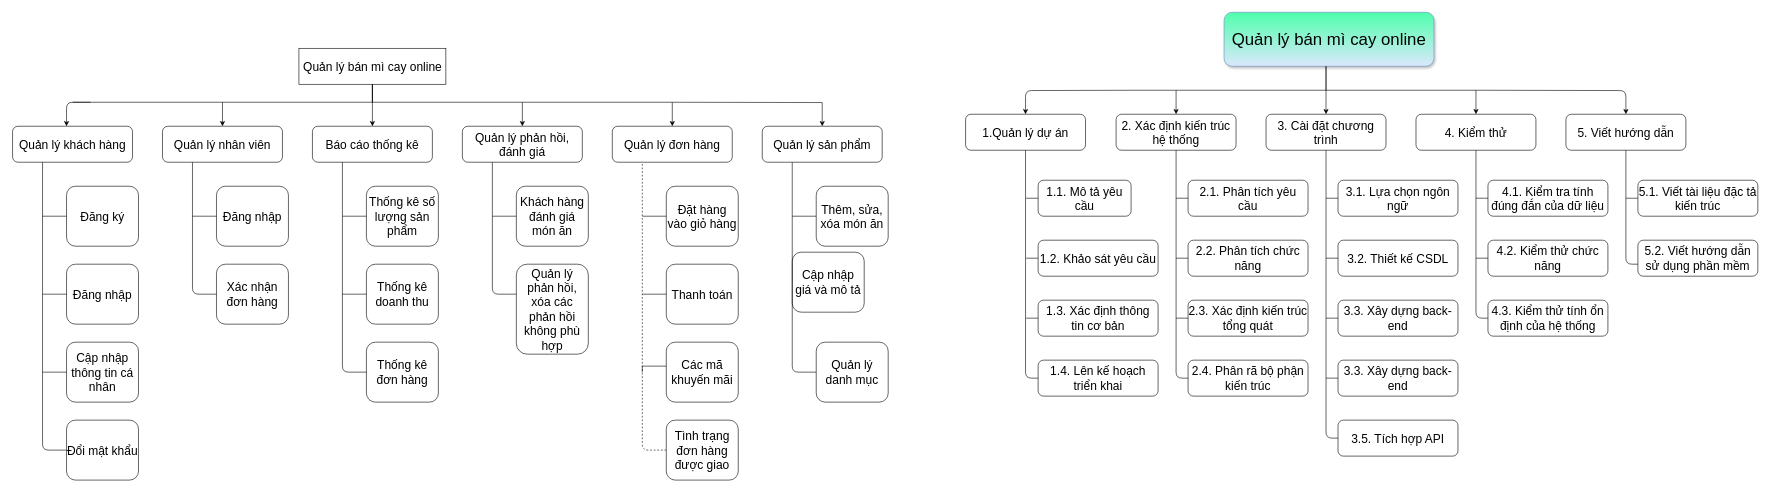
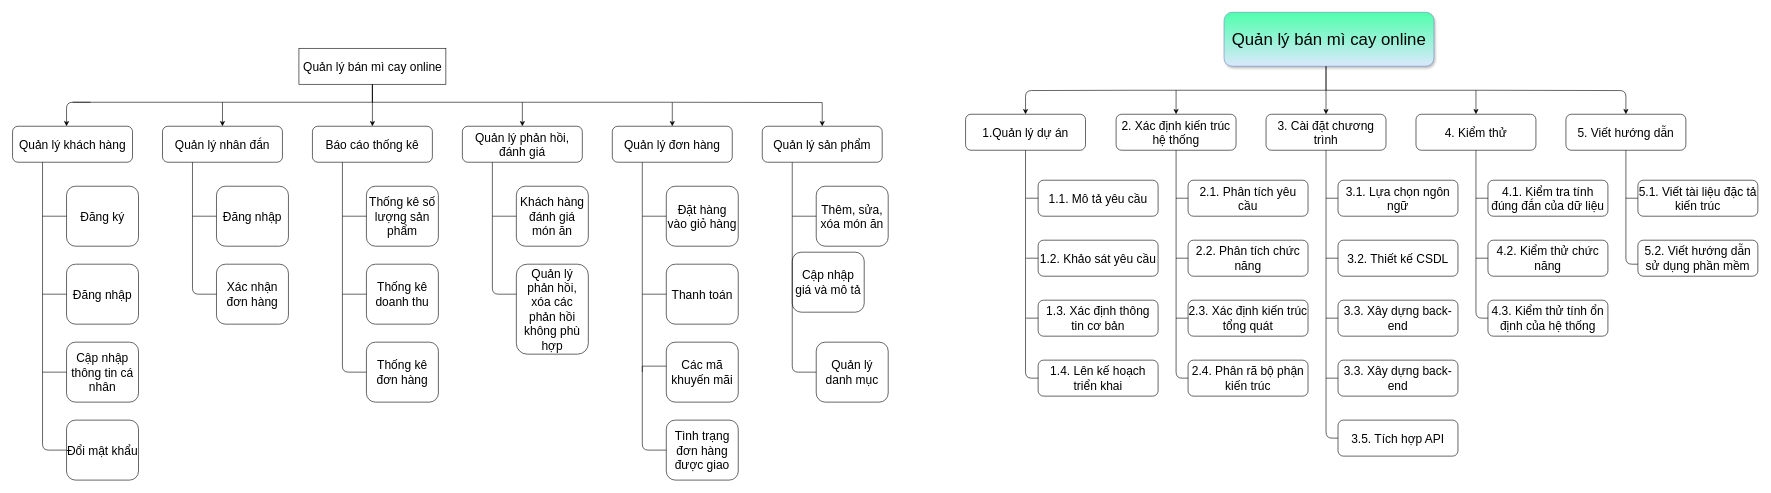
- <mxCell id="4" value="&lt;span style=&quot;font-size: 20px;&quot;&gt;Quản lý nhân viên&lt;/span&gt;" style="rounded=1;whiteSpace=wrap;html=1;" parent="1" vertex="1"><mxGeometry x="270" y="210" width="200" height="60" as="geometry" /></mxCell>
+ <mxCell id="4" value="&lt;span style=&quot;font-size: 20px;&quot;&gt;Quản lý nhân đắn&lt;/span&gt;" style="rounded=1;whiteSpace=wrap;html=1;" parent="1" vertex="1"><mxGeometry x="270" y="210" width="200" height="60" as="geometry" /></mxCell>
- <mxCell id="53" value="&lt;span style=&quot;font-size: 20px;&quot;&gt;1.1. Mô tả yêu cầu&lt;/span&gt;" style="rounded=1;whiteSpace=wrap;html=1;" parent="1" vertex="1"><mxGeometry x="1730" y="300" width="155" height="60" as="geometry" /></mxCell>
+ <mxCell id="53" value="&lt;span style=&quot;font-size: 20px;&quot;&gt;1.1. Mô tả yêu cầu&lt;/span&gt;" style="rounded=1;whiteSpace=wrap;html=1;" parent="1" vertex="1"><mxGeometry x="1730" y="300" width="200" height="60" as="geometry" /></mxCell>
- <mxCell id="38" value="" style="endArrow=none;html=1;rounded=1;edgeStyle=orthogonalEdgeStyle;curved=0;dashed=1;" parent="1" source="45" target="18" edge="1"><mxGeometry width="50" height="50" relative="1" as="geometry"><mxPoint x="920" y="480" as="sourcePoint" /><mxPoint x="970" y="430" as="targetPoint" /><Array as="points"><mxPoint x="1070" y="750" /></Array></mxGeometry></mxCell>
+ <mxCell id="38" value="" style="endArrow=none;html=1;rounded=1;edgeStyle=orthogonalEdgeStyle;curved=0;" parent="1" source="45" target="18" edge="1"><mxGeometry width="50" height="50" relative="1" as="geometry"><mxPoint x="920" y="480" as="sourcePoint" /><mxPoint x="970" y="430" as="targetPoint" /><Array as="points"><mxPoint x="1070" y="750" /></Array></mxGeometry></mxCell>
